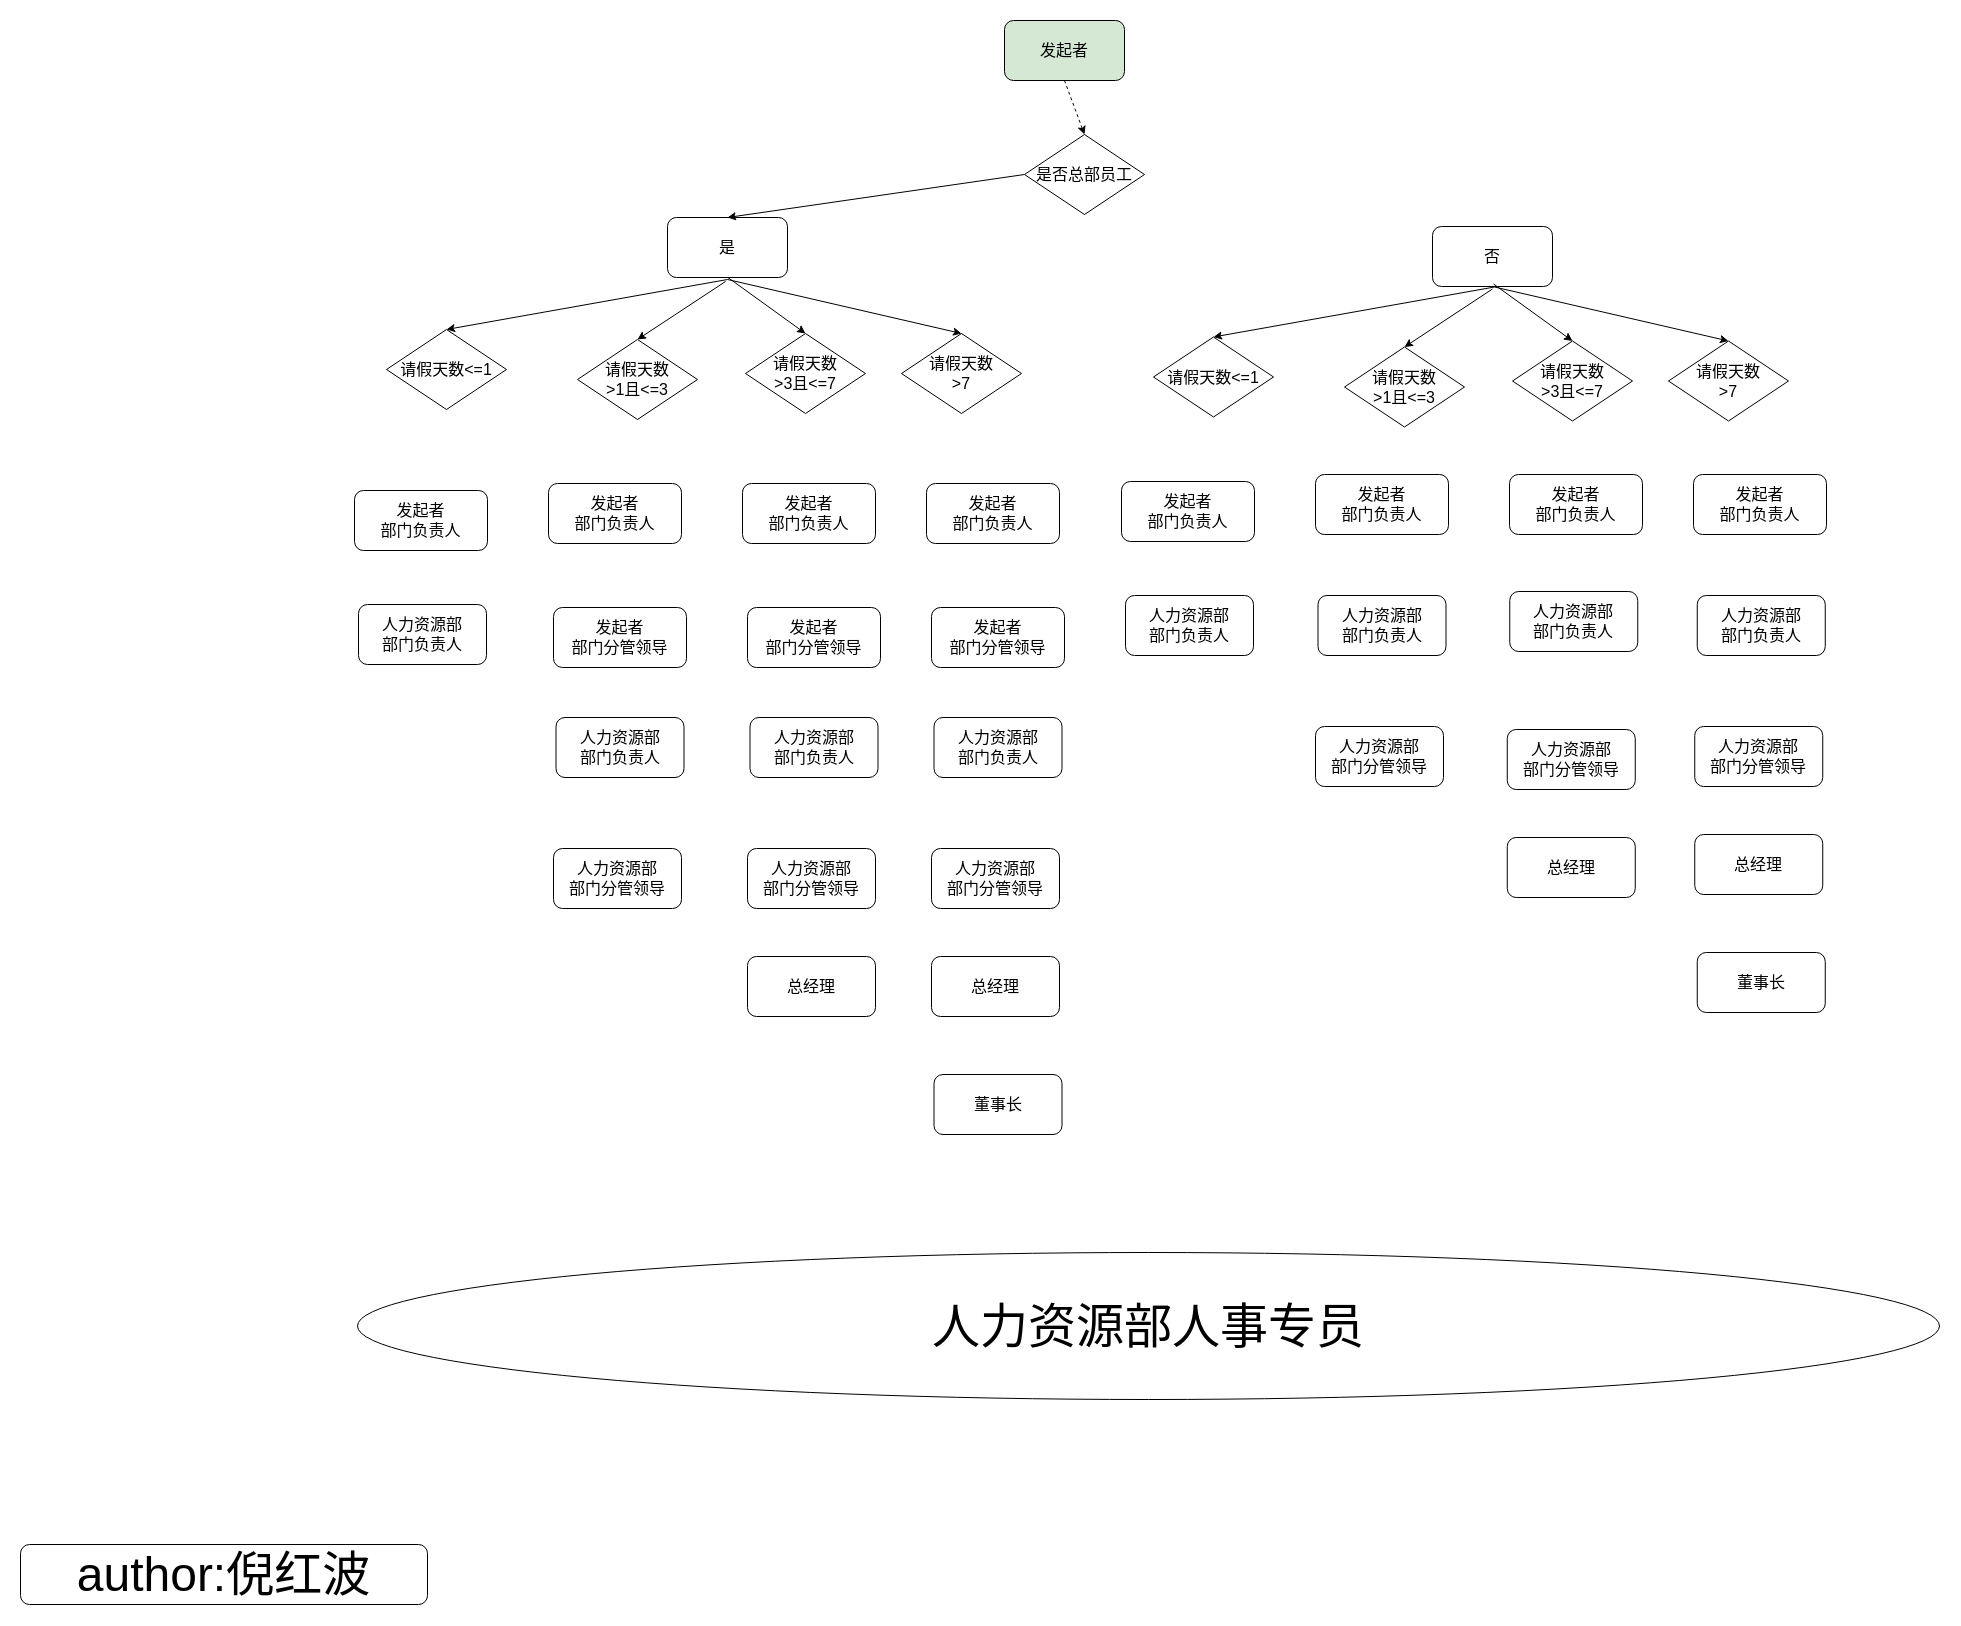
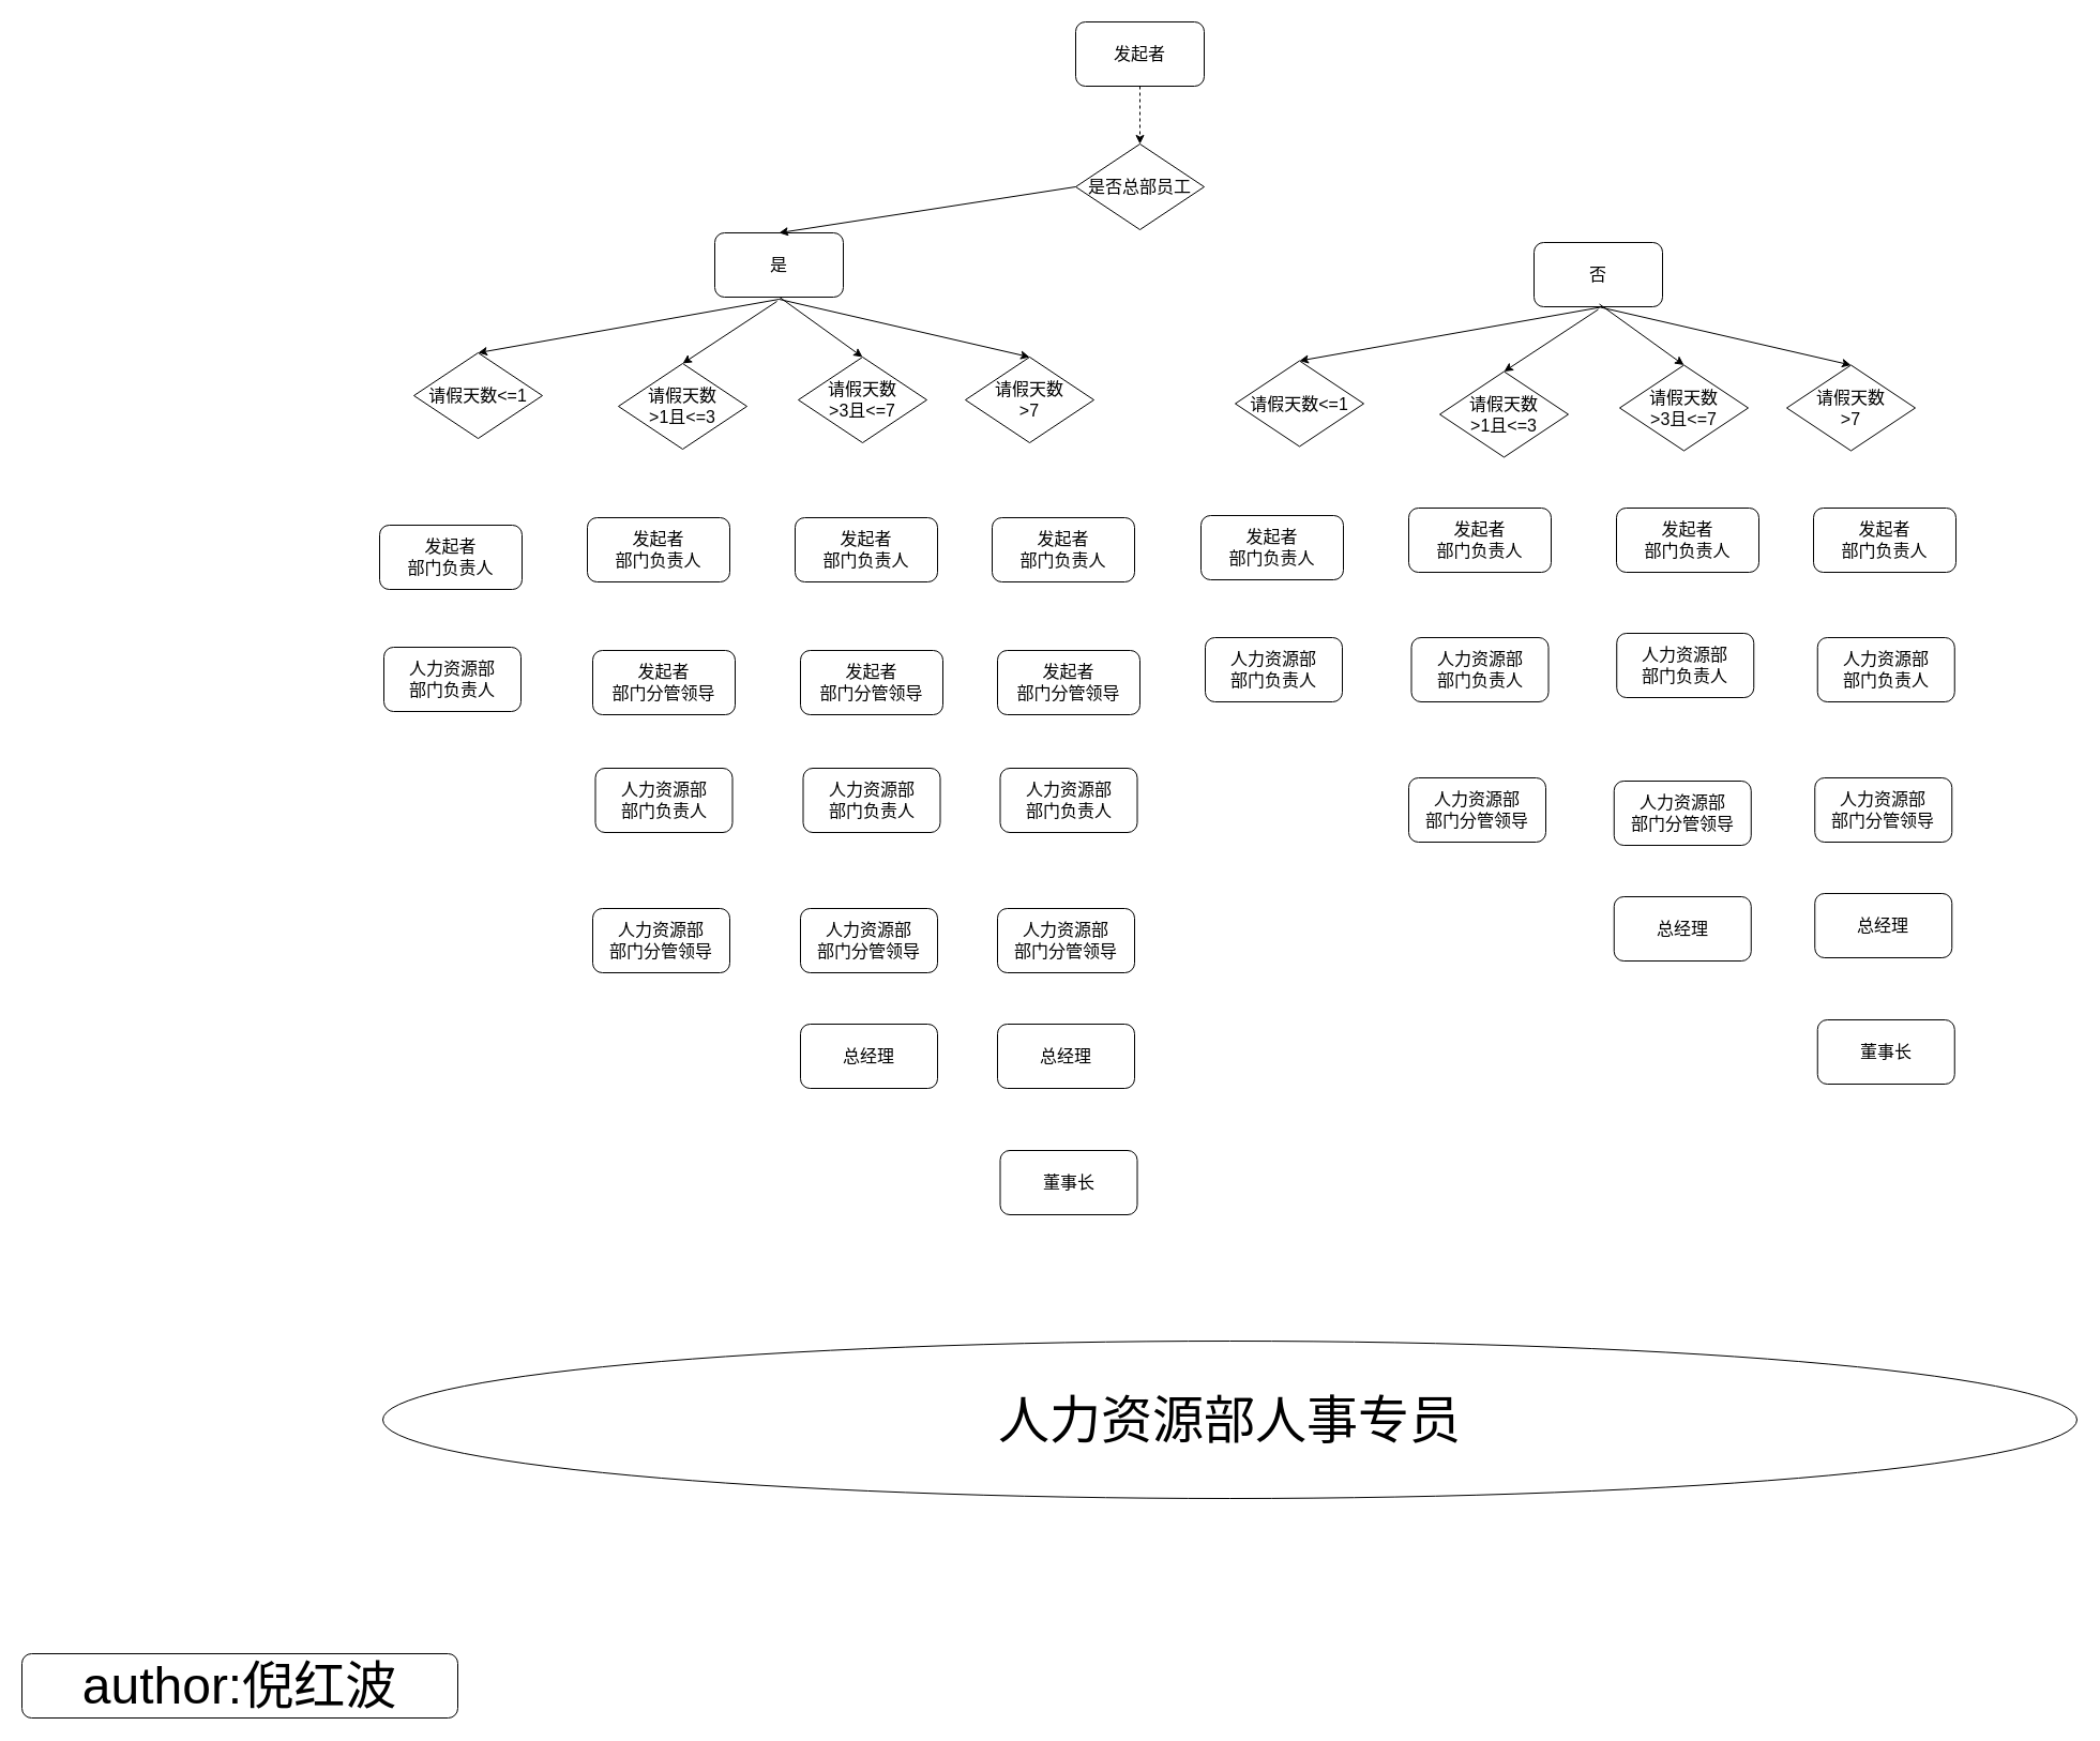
- <mxCell id="2" value="发起者" style="rounded=1;whiteSpace=wrap;html=1;fontSize=16;fillColor=#d5e8d4;" vertex="1" parent="1"><mxGeometry x="1004" y="20" width="120" height="60" as="geometry" /></mxCell>
+ <mxCell id="2" value="发起者" style="rounded=1;whiteSpace=wrap;html=1;fontSize=16;" vertex="1" parent="1"><mxGeometry x="1004" y="20" width="120" height="60" as="geometry" /></mxCell>
- <mxCell id="3" value="是否总部员工" style="rhombus;whiteSpace=wrap;html=1;fontSize=16;" vertex="1" parent="1"><mxGeometry x="1024" y="134" width="120" height="80" as="geometry" /></mxCell>
+ <mxCell id="3" value="是否总部员工" style="rhombus;whiteSpace=wrap;html=1;fontSize=16;" vertex="1" parent="1"><mxGeometry x="1004" y="134" width="120" height="80" as="geometry" /></mxCell>
